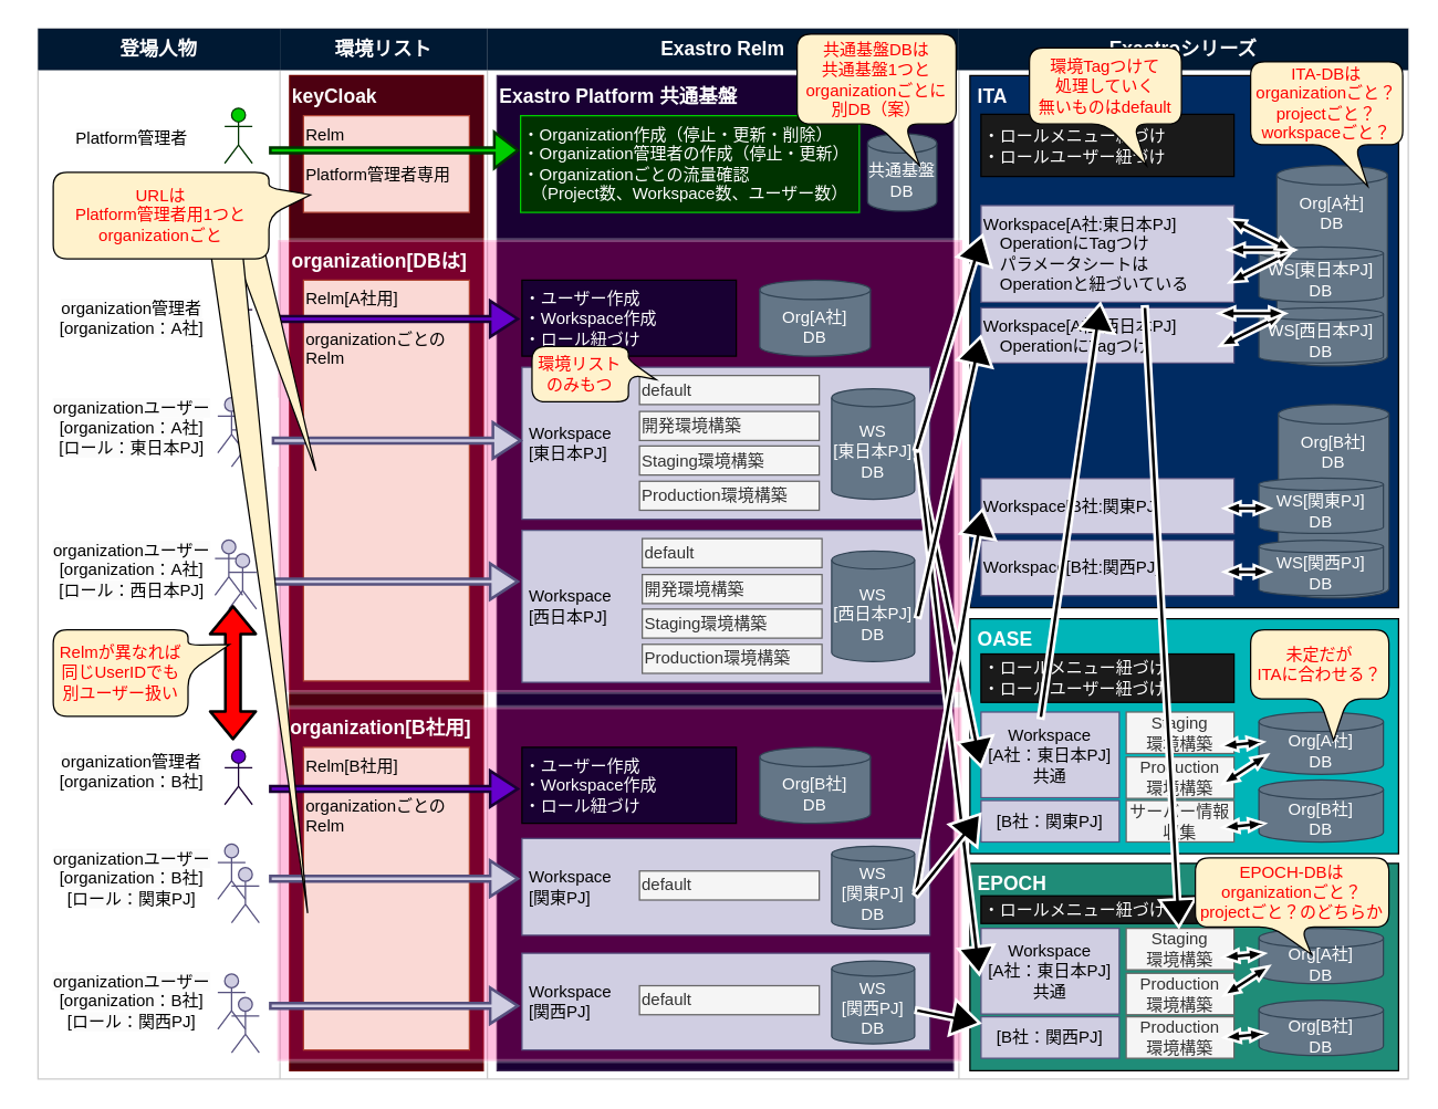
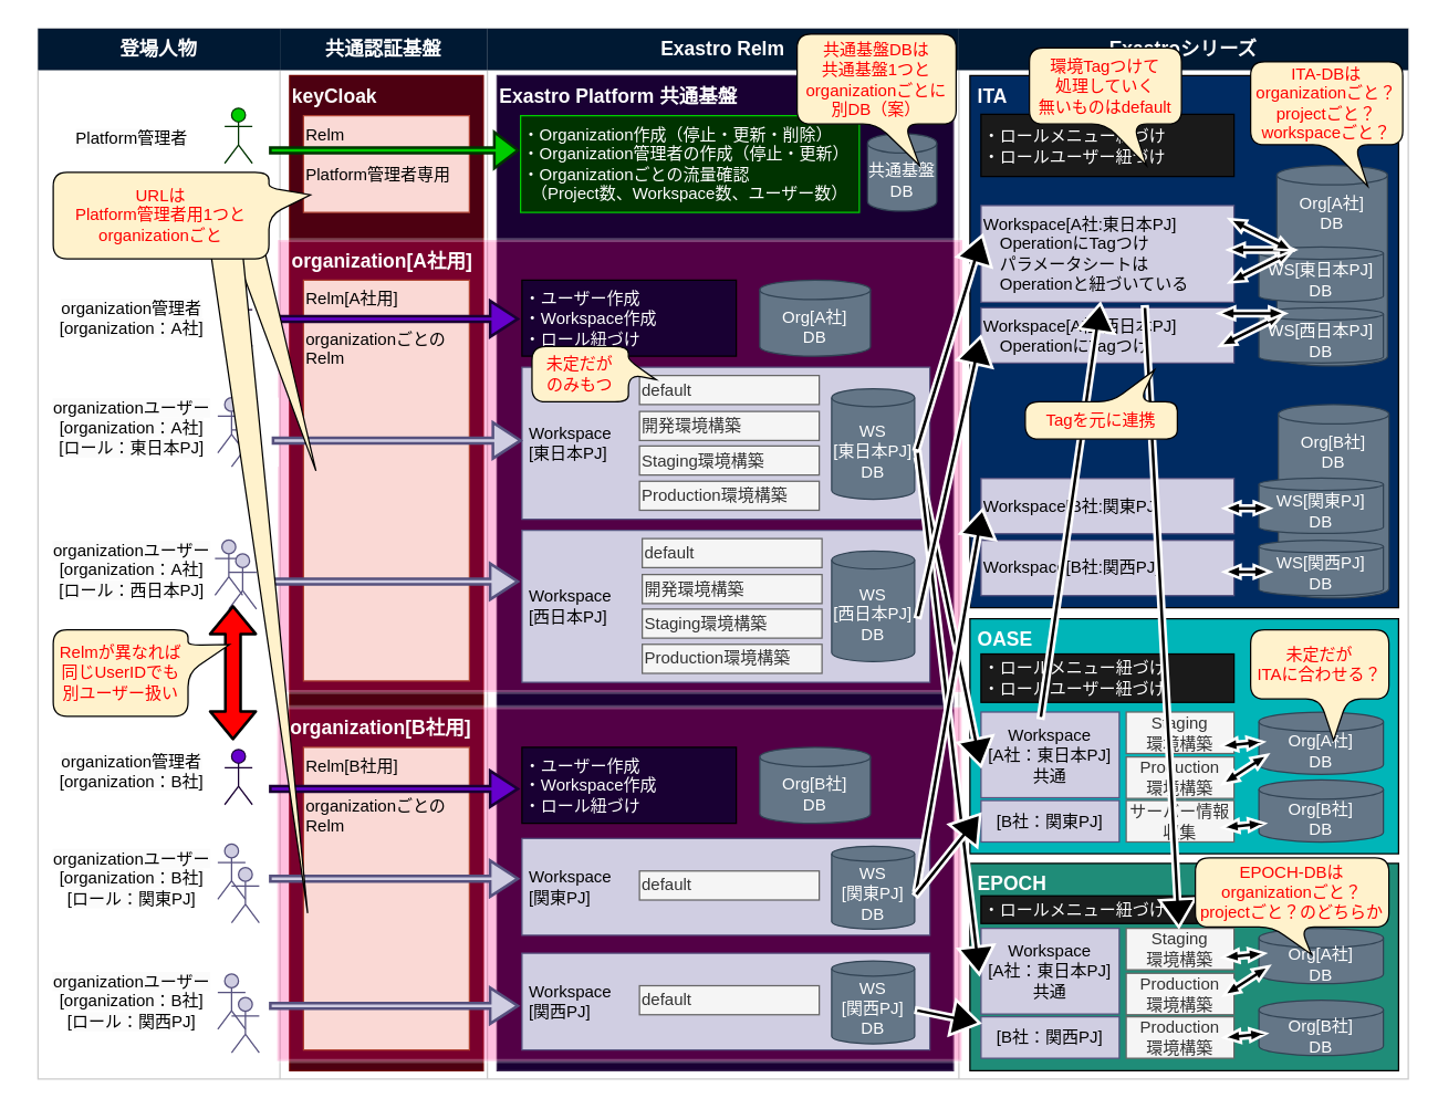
- <mxCell id="88" value="&lt;font style=&quot;font-size: 14px;&quot;&gt;環境リスト&lt;/font&gt;" style="shape=partialRectangle;html=1;whiteSpace=wrap;connectable=0;strokeColor=#333333;overflow=hidden;fillColor=#001933;top=0;left=0;bottom=0;right=0;pointerEvents=1;fontColor=#FFFFFF;fontStyle=1" vertex="1" parent="86"><mxGeometry x="175" width="150" height="30" as="geometry"><mxRectangle width="150" height="30" as="alternateBounds" /></mxGeometry></mxCell>
+ <mxCell id="88" value="&lt;font style=&quot;font-size: 14px;&quot;&gt;共通認証基盤&lt;/font&gt;" style="shape=partialRectangle;html=1;whiteSpace=wrap;connectable=0;strokeColor=#333333;overflow=hidden;fillColor=#001933;top=0;left=0;bottom=0;right=0;pointerEvents=1;fontColor=#FFFFFF;fontStyle=1" vertex="1" parent="86"><mxGeometry x="175" width="150" height="30" as="geometry"><mxRectangle width="150" height="30" as="alternateBounds" /></mxGeometry></mxCell>
- <mxCell id="102" value="&lt;font color=&quot;#ffffff&quot; style=&quot;&quot;&gt;&amp;nbsp; organization[DBは]&lt;/font&gt;" style="rounded=0;whiteSpace=wrap;html=1;align=left;horizontal=1;verticalAlign=top;opacity=25;strokeWidth=3;fontSize=14;fillColor=#FF0080;strokeColor=#FFFFFF;fontStyle=1;fontColor=#333333;" vertex="1" parent="101"><mxGeometry x="200.5" y="173" width="495" height="327" as="geometry" /></mxCell>
+ <mxCell id="102" value="&lt;font color=&quot;#ffffff&quot; style=&quot;&quot;&gt;&amp;nbsp; organization[A社用]&lt;/font&gt;" style="rounded=0;whiteSpace=wrap;html=1;align=left;horizontal=1;verticalAlign=top;opacity=25;strokeWidth=3;fontSize=14;fillColor=#FF0080;strokeColor=#FFFFFF;fontStyle=1;fontColor=#333333;" vertex="1" parent="101"><mxGeometry x="200.5" y="173" width="495" height="327" as="geometry" /></mxCell>
- <mxCell id="220" value="環境リスト&lt;br&gt;のみもつ" style="shape=callout;whiteSpace=wrap;html=1;perimeter=calloutPerimeter;strokeColor=#000000;fontFamily=Helvetica;fontSize=12;fontColor=#FF0000;fillColor=#FFF2CC;position2=0.4;direction=north;size=20;position=0.5;base=10;rounded=1;" vertex="1" parent="214"><mxGeometry x="384.25" y="250" width="89.75" height="40" as="geometry" /></mxCell>
+ <mxCell id="220" value="未定だが&lt;br&gt;のみもつ" style="shape=callout;whiteSpace=wrap;html=1;perimeter=calloutPerimeter;strokeColor=#000000;fontFamily=Helvetica;fontSize=12;fontColor=#FF0000;fillColor=#FFF2CC;position2=0.4;direction=north;size=20;position=0.5;base=10;rounded=1;" vertex="1" parent="214"><mxGeometry x="384.25" y="250" width="89.75" height="40" as="geometry" /></mxCell>
+ <mxCell id="224" value="Tagを元に連携" style="shape=callout;whiteSpace=wrap;html=1;perimeter=calloutPerimeter;strokeColor=#000000;fontFamily=Helvetica;fontSize=12;fontColor=#FF0000;fillColor=#FFF2CC;position2=0.15;direction=west;rounded=1;size=23;position=0.25;" vertex="1" parent="214"><mxGeometry x="741" y="267" width="110" height="50" as="geometry" /></mxCell>
